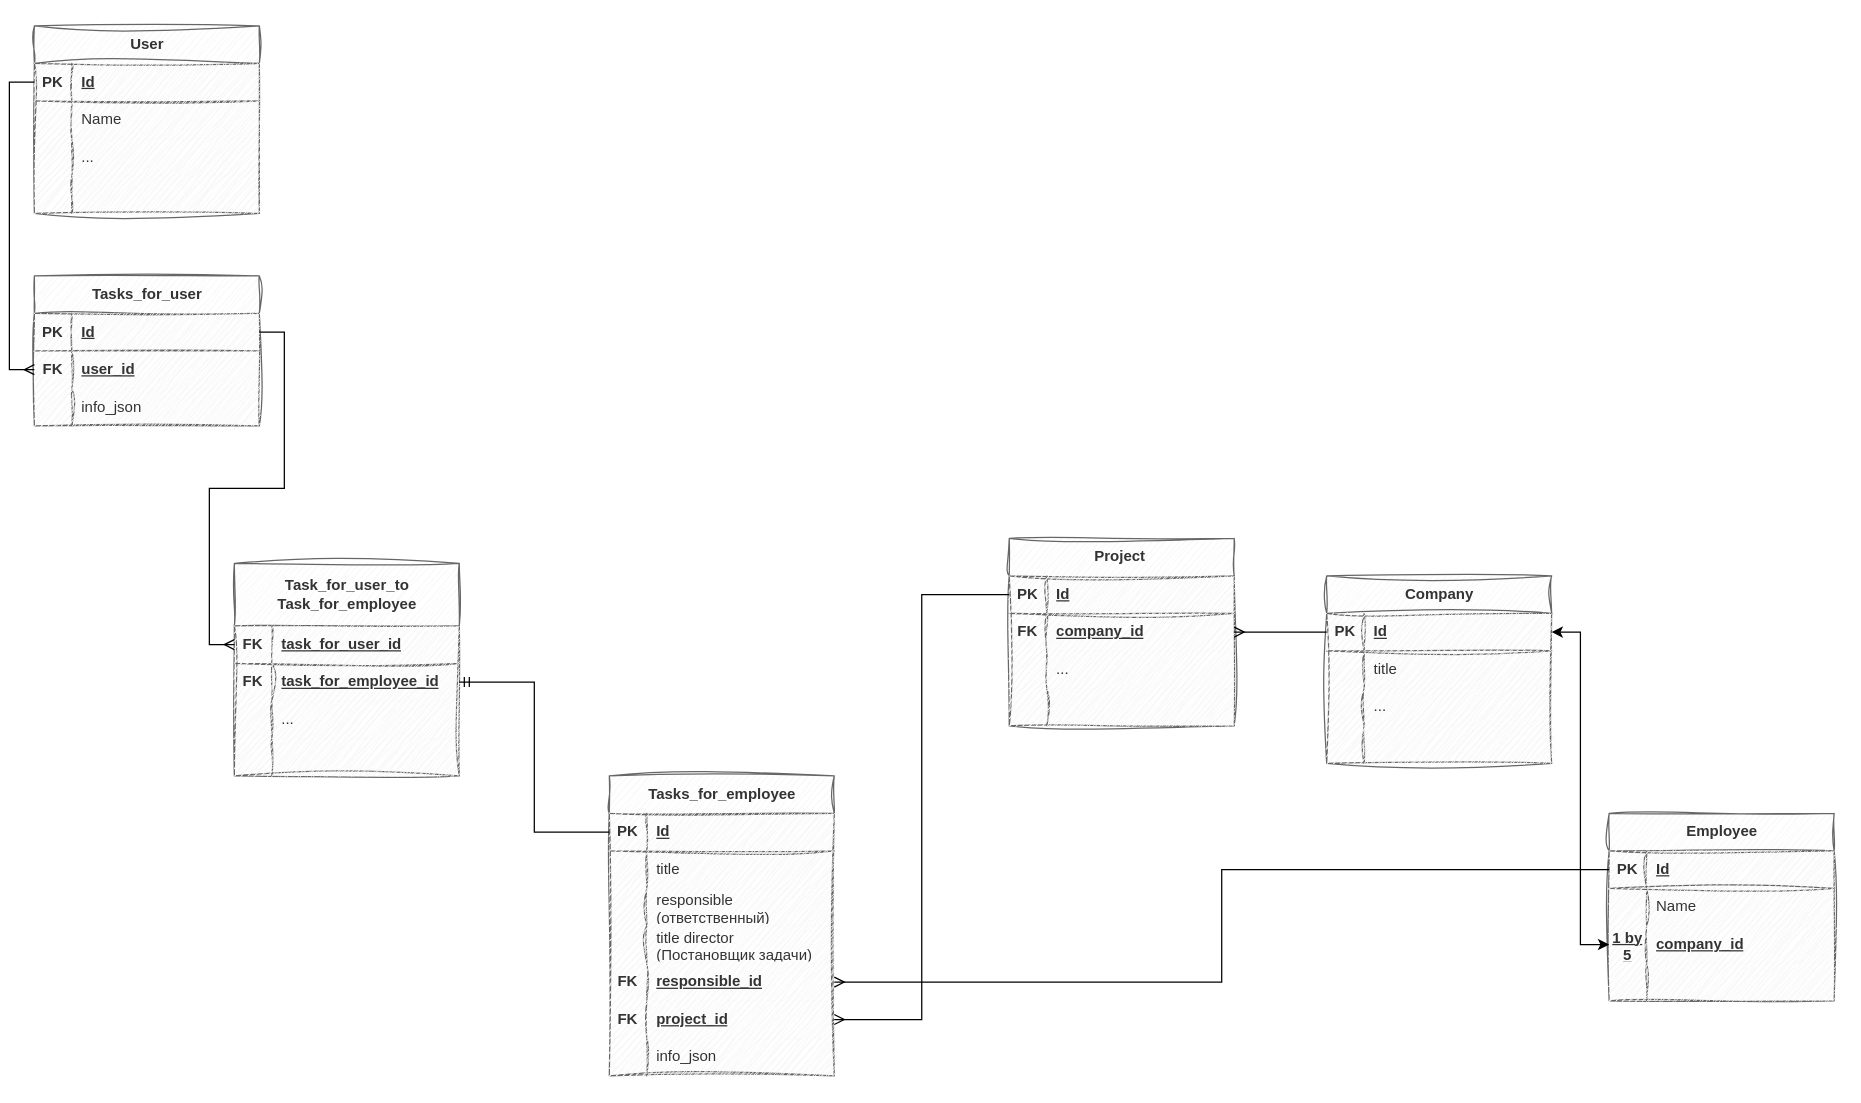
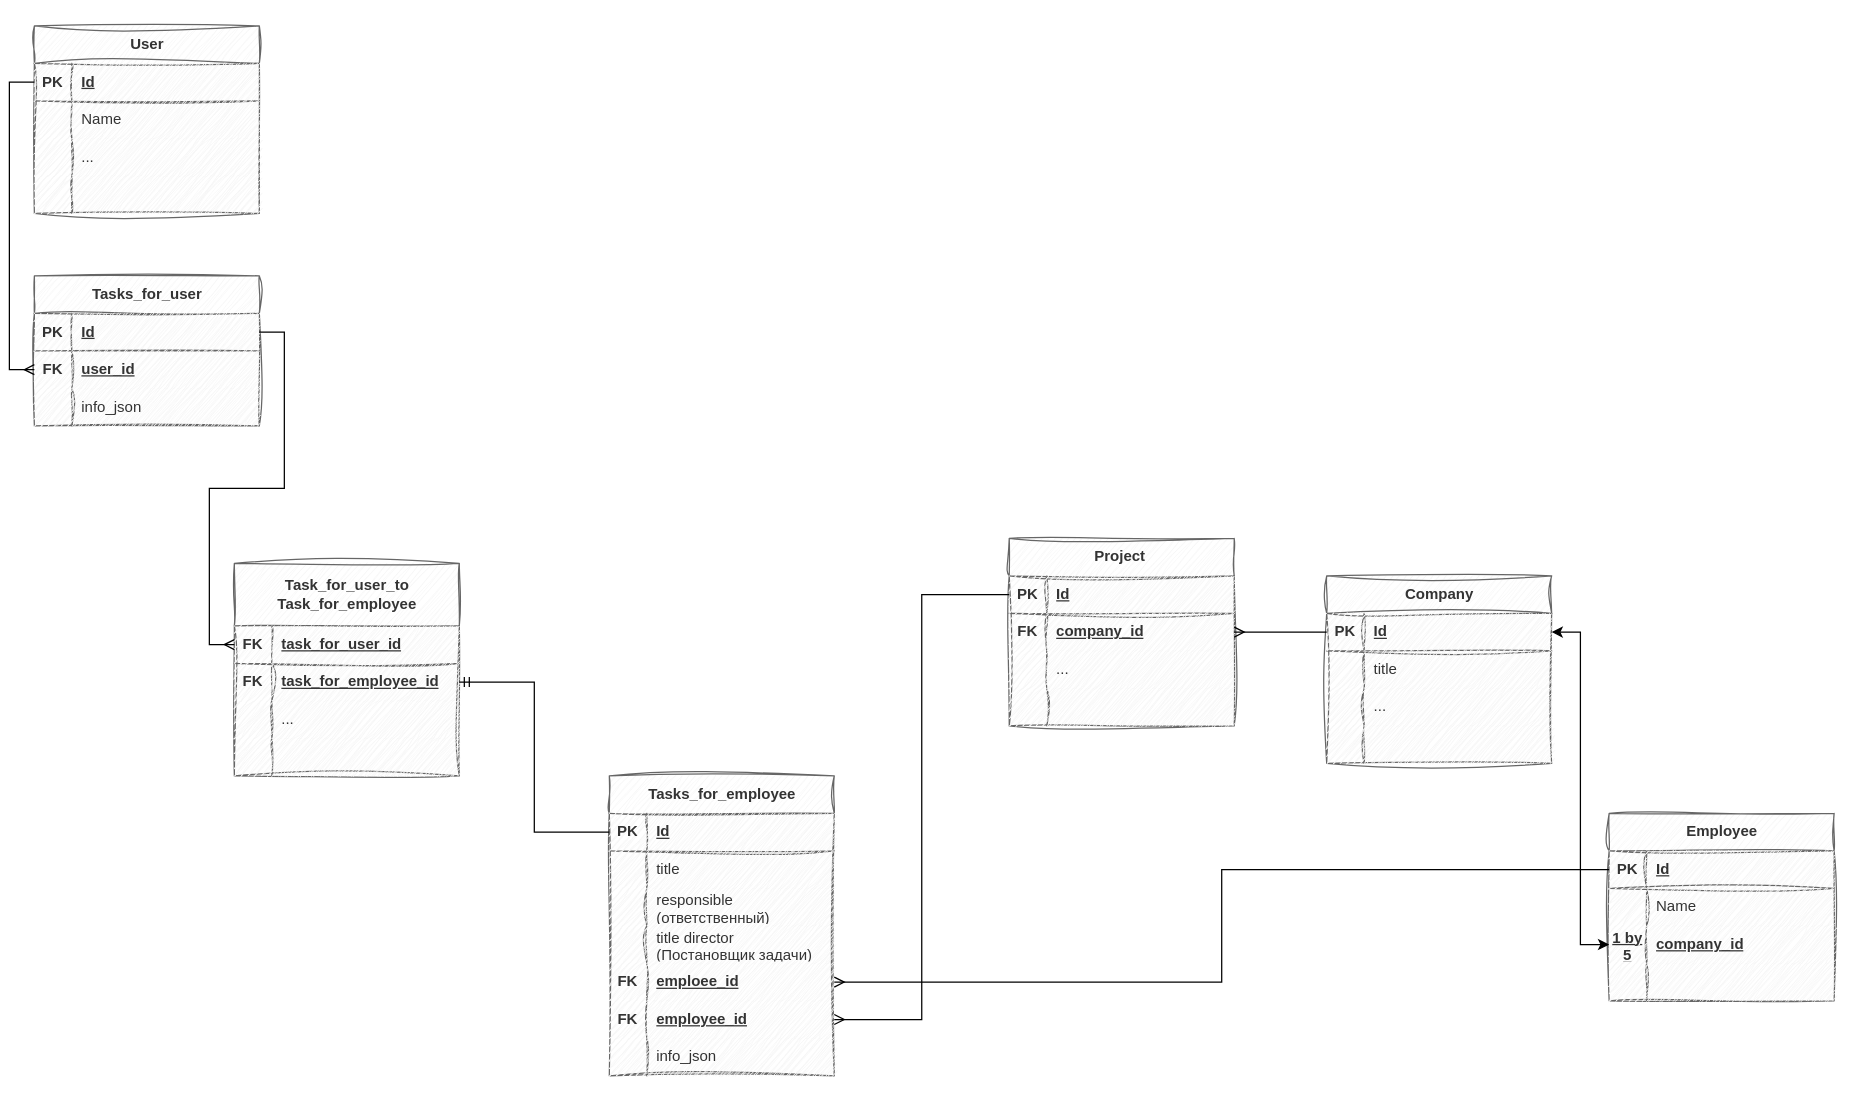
- <mxCell id="94" value="&lt;b&gt;&lt;u&gt;responsible_id&lt;/u&gt;&lt;/b&gt;" style="shape=partialRectangle;connectable=0;top=0;left=0;bottom=0;right=0;align=left;spacingLeft=6;overflow=hidden;whiteSpace=wrap;html=1;fillColor=#f5f5f5;fontColor=#333333;strokeColor=#666666;sketch=1;curveFitting=1;jiggle=2;" vertex="1" parent="92"><mxGeometry x="30" width="150" height="30" as="geometry"><mxRectangle width="150" height="30" as="alternateBounds" /></mxGeometry></mxCell>
+ <mxCell id="94" value="&lt;b&gt;&lt;u&gt;emploee_id&lt;/u&gt;&lt;/b&gt;" style="shape=partialRectangle;connectable=0;top=0;left=0;bottom=0;right=0;align=left;spacingLeft=6;overflow=hidden;whiteSpace=wrap;html=1;fillColor=#f5f5f5;fontColor=#333333;strokeColor=#666666;sketch=1;curveFitting=1;jiggle=2;" vertex="1" parent="92"><mxGeometry x="30" width="150" height="30" as="geometry"><mxRectangle width="150" height="30" as="alternateBounds" /></mxGeometry></mxCell>
- <mxCell id="97" value="&lt;b&gt;&lt;u&gt;project_id&lt;/u&gt;&lt;/b&gt;" style="shape=partialRectangle;connectable=0;top=0;left=0;bottom=0;right=0;align=left;spacingLeft=6;overflow=hidden;whiteSpace=wrap;html=1;fillColor=#f5f5f5;fontColor=#333333;strokeColor=#666666;sketch=1;curveFitting=1;jiggle=2;" vertex="1" parent="95"><mxGeometry x="30" width="150" height="30" as="geometry"><mxRectangle width="150" height="30" as="alternateBounds" /></mxGeometry></mxCell>
+ <mxCell id="97" value="&lt;b&gt;&lt;u&gt;employee_id&lt;/u&gt;&lt;/b&gt;" style="shape=partialRectangle;connectable=0;top=0;left=0;bottom=0;right=0;align=left;spacingLeft=6;overflow=hidden;whiteSpace=wrap;html=1;fillColor=#f5f5f5;fontColor=#333333;strokeColor=#666666;sketch=1;curveFitting=1;jiggle=2;" vertex="1" parent="95"><mxGeometry x="30" width="150" height="30" as="geometry"><mxRectangle width="150" height="30" as="alternateBounds" /></mxGeometry></mxCell>
